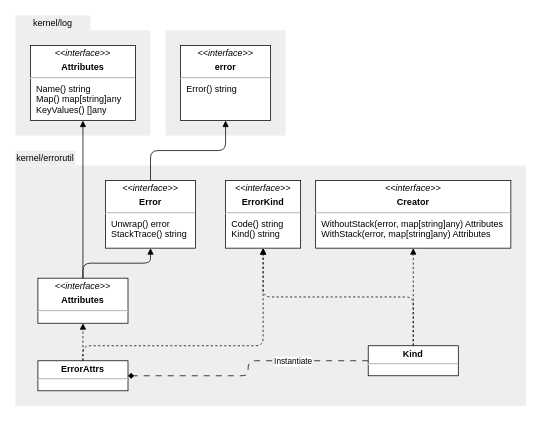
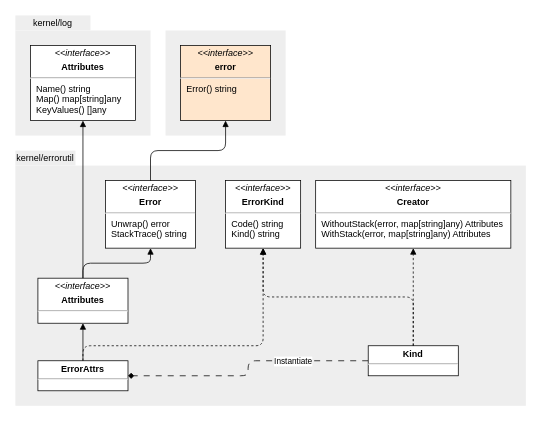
- <mxCell id="17" value="&lt;p style=&quot;margin: 4px 0px 0px; text-align: center;&quot;&gt;&lt;i&gt;&amp;lt;&amp;lt;interface&amp;gt;&amp;gt;&lt;/i&gt;&lt;/p&gt;&lt;p style=&quot;margin: 4px 0px 0px; text-align: center;&quot;&gt;&lt;b&gt;error&lt;/b&gt;&lt;/p&gt;&lt;hr&gt;&lt;p style=&quot;margin:0px;margin-left:8px;&quot;&gt;Error() string&lt;/p&gt;" style="verticalAlign=top;align=left;overflow=fill;fontSize=12;fontFamily=Helvetica;html=1;" parent="1" vertex="1"><mxGeometry x="240" y="60" width="120" height="100" as="geometry" /></mxCell>
+ <mxCell id="17" value="&lt;p style=&quot;margin: 4px 0px 0px; text-align: center;&quot;&gt;&lt;i&gt;&amp;lt;&amp;lt;interface&amp;gt;&amp;gt;&lt;/i&gt;&lt;/p&gt;&lt;p style=&quot;margin: 4px 0px 0px; text-align: center;&quot;&gt;&lt;b&gt;error&lt;/b&gt;&lt;/p&gt;&lt;hr&gt;&lt;p style=&quot;margin:0px;margin-left:8px;&quot;&gt;Error() string&lt;/p&gt;" style="verticalAlign=top;align=left;overflow=fill;fontSize=12;fontFamily=Helvetica;html=1;fillColor=#ffe6cc;" parent="1" vertex="1"><mxGeometry x="240" y="60" width="120" height="100" as="geometry" /></mxCell>
- <mxCell id="14" style="edgeStyle=orthogonalEdgeStyle;html=1;dashed=1;endArrow=block;endFill=1;exitX=0.5;exitY=0;exitDx=0;exitDy=0;entryX=0.5;entryY=1;entryDx=0;entryDy=0;" parent="1" source="16" target="18" edge="1"><mxGeometry relative="1" as="geometry"><mxPoint x="610" y="300" as="sourcePoint" /><mxPoint x="690" y="190" as="targetPoint" /></mxGeometry></mxCell>
+ <mxCell id="14" style="edgeStyle=orthogonalEdgeStyle;html=1;dashed=0;endArrow=block;endFill=1;exitX=0.5;exitY=0;exitDx=0;exitDy=0;entryX=0.5;entryY=1;entryDx=0;entryDy=0;" parent="1" source="16" target="18" edge="1"><mxGeometry relative="1" as="geometry"><mxPoint x="610" y="300" as="sourcePoint" /><mxPoint x="690" y="190" as="targetPoint" /></mxGeometry></mxCell>
